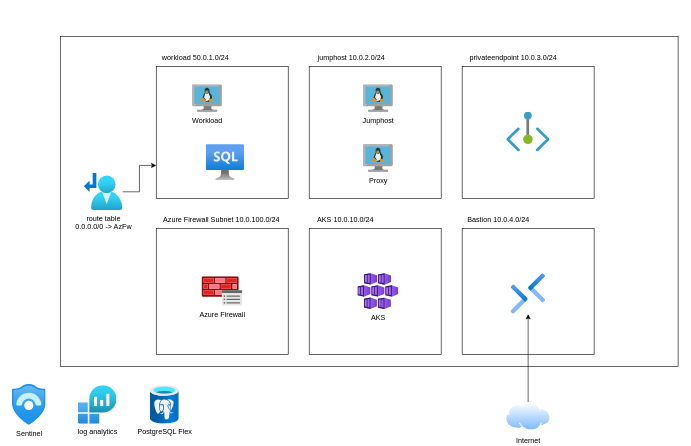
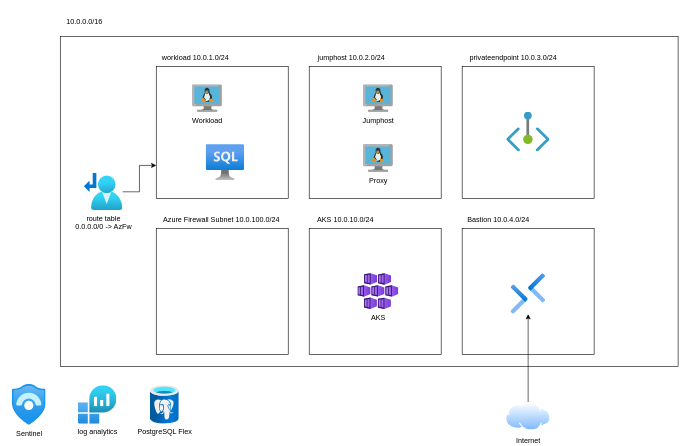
+ <mxCell id="3" value="10.0.0.0/16" style="text;html=1;align=center;verticalAlign=middle;resizable=0;points=[];autosize=1;strokeColor=none;fillColor=none;" parent="1" vertex="1"><mxGeometry x="100" y="20" width="80" height="30" as="geometry" /></mxCell>
- <mxCell id="5" value="workload 50.0.1.0/24" style="text;html=1;align=center;verticalAlign=middle;resizable=0;points=[];autosize=1;strokeColor=none;fillColor=none;" parent="1" vertex="1"><mxGeometry x="260" y="80" width="130" height="30" as="geometry" /></mxCell>
+ <mxCell id="5" value="workload 10.0.1.0/24" style="text;html=1;align=center;verticalAlign=middle;resizable=0;points=[];autosize=1;strokeColor=none;fillColor=none;" parent="1" vertex="1"><mxGeometry x="260" y="80" width="130" height="30" as="geometry" /></mxCell>
- <mxCell id="10" value="Azure Firewall" style="image;aspect=fixed;html=1;points=[];align=center;fontSize=12;image=img/lib/azure2/networking/Azure_Firewall_Policy.svg;" parent="1" vertex="1"><mxGeometry x="336" y="460.34" width="68" height="49.32" as="geometry" /></mxCell>
